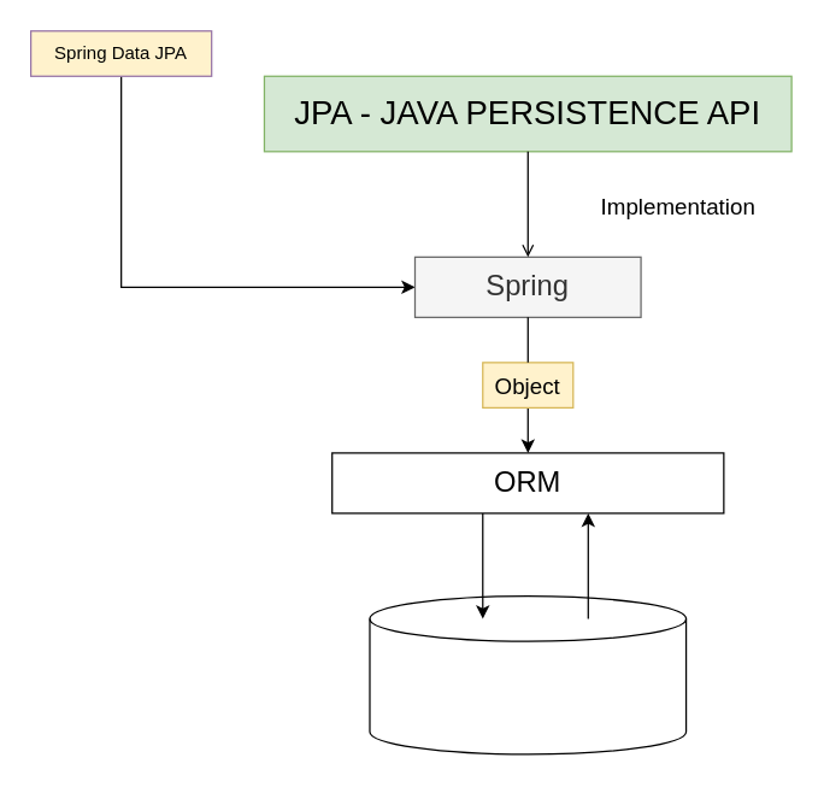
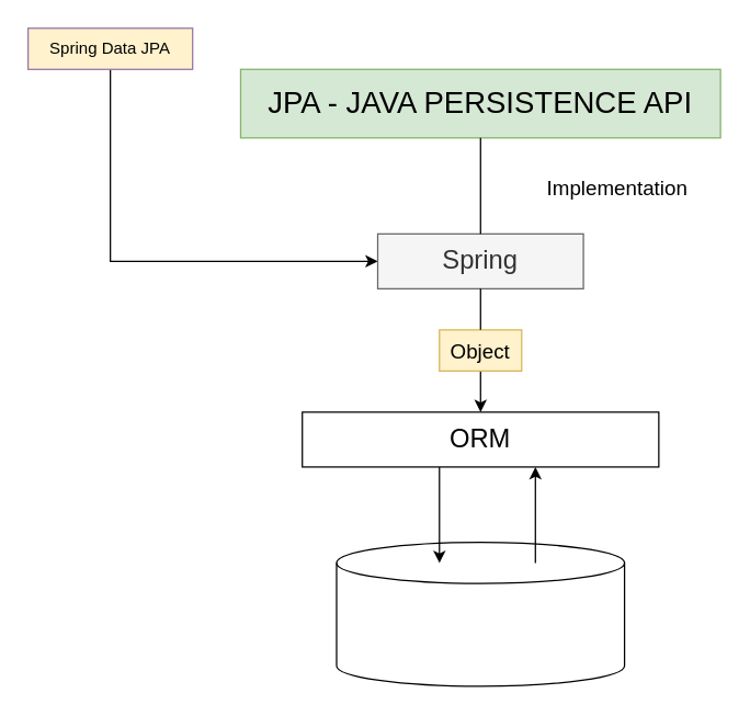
- <mxCell id="11" value="" style="edgeStyle=orthogonalEdgeStyle;rounded=0;orthogonalLoop=1;jettySize=auto;html=1;fontSize=19;endArrow=open;" edge="1" parent="1" source="5" target="10"><mxGeometry relative="1" as="geometry"><mxPoint x="350" y="110" as="sourcePoint" /><mxPoint x="350" y="250" as="targetPoint" /></mxGeometry></mxCell>
+ <mxCell id="11" value="" style="edgeStyle=orthogonalEdgeStyle;rounded=0;orthogonalLoop=1;jettySize=auto;html=1;fontSize=19;endArrow=none;" edge="1" parent="1" source="5" target="10"><mxGeometry relative="1" as="geometry"><mxPoint x="350" y="110" as="sourcePoint" /><mxPoint x="350" y="250" as="targetPoint" /></mxGeometry></mxCell>
